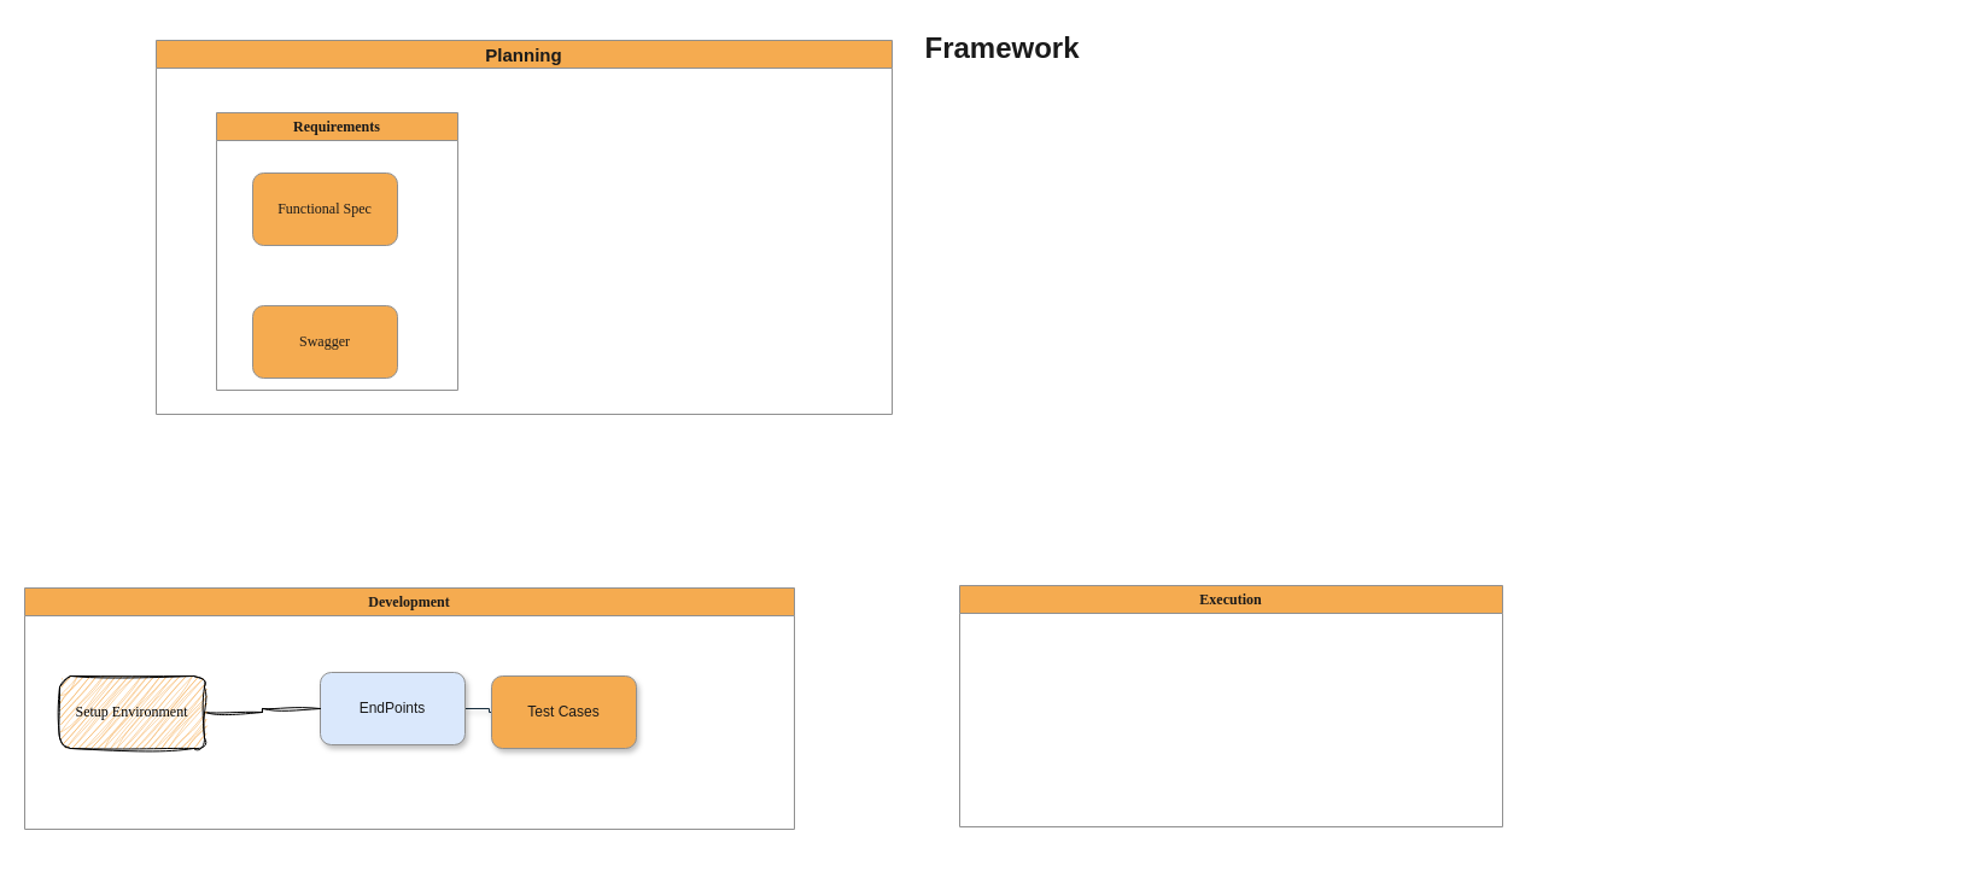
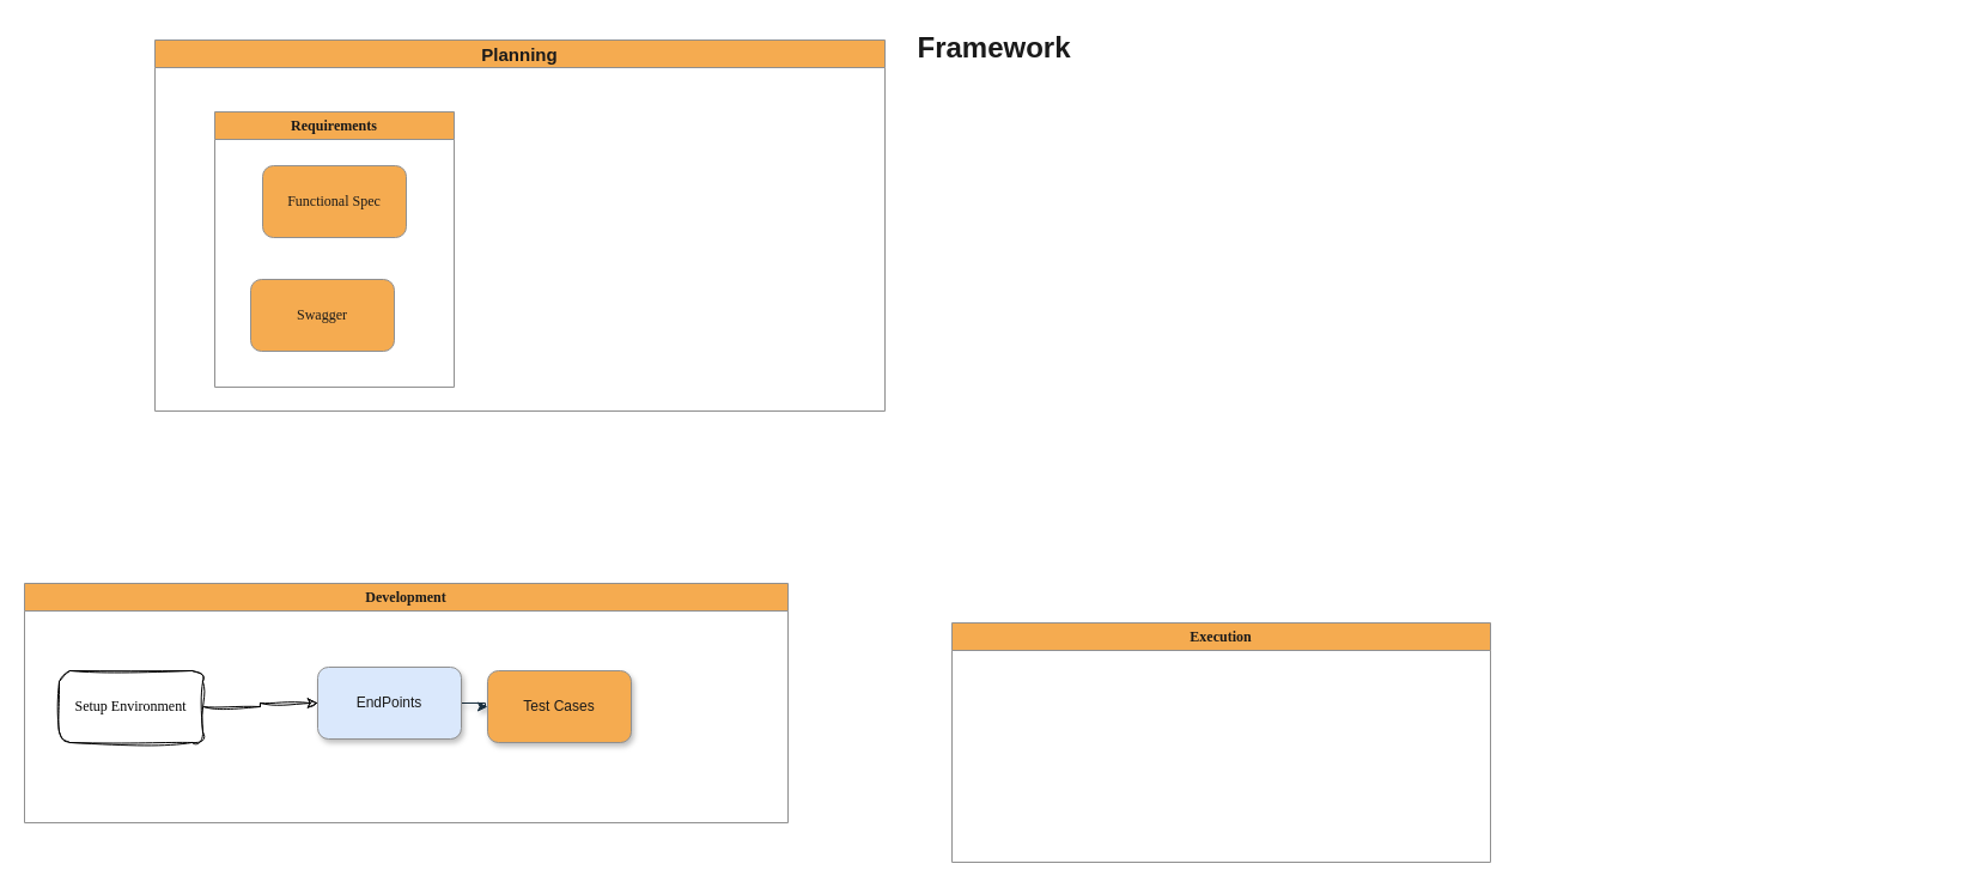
- <mxCell id="5" value="Functional Spec" style="rounded=1;whiteSpace=wrap;html=1;hachureGap=4;strokeColor=#909090;fontFamily=Architects Daughter;fontSource=https%3A%2F%2Ffonts.googleapis.com%2Fcss%3Ffamily%3DArchitects%2BDaughter;fontColor=#1A1A1A;fillColor=#F5AB50;labelBackgroundColor=none;" vertex="1" parent="4"><mxGeometry x="30" y="50" width="120" height="60" as="geometry" /></mxCell>
+ <mxCell id="5" value="Functional Spec" style="rounded=1;whiteSpace=wrap;html=1;hachureGap=4;strokeColor=#909090;fontFamily=Architects Daughter;fontSource=https%3A%2F%2Ffonts.googleapis.com%2Fcss%3Ffamily%3DArchitects%2BDaughter;fontColor=#1A1A1A;fillColor=#F5AB50;labelBackgroundColor=none;" vertex="1" parent="4"><mxGeometry x="40" y="45" width="120" height="60" as="geometry" /></mxCell>
- <mxCell id="6" value="Swagger" style="rounded=1;whiteSpace=wrap;html=1;hachureGap=4;strokeColor=#909090;fontFamily=Architects Daughter;fontSource=https%3A%2F%2Ffonts.googleapis.com%2Fcss%3Ffamily%3DArchitects%2BDaughter;fontColor=#1A1A1A;fillColor=#F5AB50;labelBackgroundColor=none;" vertex="1" parent="4"><mxGeometry x="30" y="160" width="120" height="60" as="geometry" /></mxCell>
+ <mxCell id="6" value="Swagger" style="rounded=1;whiteSpace=wrap;html=1;hachureGap=4;strokeColor=#909090;fontFamily=Architects Daughter;fontSource=https%3A%2F%2Ffonts.googleapis.com%2Fcss%3Ffamily%3DArchitects%2BDaughter;fontColor=#1A1A1A;fillColor=#F5AB50;labelBackgroundColor=none;" vertex="1" parent="4"><mxGeometry x="30" y="140" width="120" height="60" as="geometry" /></mxCell>
- <mxCell id="13" value="Execution" style="swimlane;whiteSpace=wrap;html=1;hachureGap=4;strokeColor=#909090;fontFamily=Architects Daughter;fontSource=https%3A%2F%2Ffonts.googleapis.com%2Fcss%3Ffamily%3DArchitects%2BDaughter;fontColor=#1A1A1A;fillColor=#F5AB50;labelBackgroundColor=none;" vertex="1" parent="1"><mxGeometry x="795" y="485" width="450" height="200" as="geometry" /></mxCell>
+ <mxCell id="13" value="Execution" style="swimlane;whiteSpace=wrap;html=1;hachureGap=4;strokeColor=#909090;fontFamily=Architects Daughter;fontSource=https%3A%2F%2Ffonts.googleapis.com%2Fcss%3Ffamily%3DArchitects%2BDaughter;fontColor=#1A1A1A;fillColor=#F5AB50;labelBackgroundColor=none;" vertex="1" parent="1"><mxGeometry x="795" y="520" width="450" height="200" as="geometry" /></mxCell>
- <mxCell id="11" style="edgeStyle=orthogonalEdgeStyle;rounded=0;sketch=1;hachureGap=4;jiggle=2;curveFitting=1;orthogonalLoop=1;jettySize=auto;html=1;fontFamily=Architects Daughter;fontSource=https%3A%2F%2Ffonts.googleapis.com%2Fcss%3Ffamily%3DArchitects%2BDaughter;endArrow=none;" edge="1" parent="7" source="12" target="9"><mxGeometry relative="1" as="geometry" /></mxCell>
+ <mxCell id="11" style="edgeStyle=orthogonalEdgeStyle;rounded=0;sketch=1;hachureGap=4;jiggle=2;curveFitting=1;orthogonalLoop=1;jettySize=auto;html=1;fontFamily=Architects Daughter;fontSource=https%3A%2F%2Ffonts.googleapis.com%2Fcss%3Ffamily%3DArchitects%2BDaughter;" edge="1" parent="7" source="12" target="9"><mxGeometry relative="1" as="geometry" /></mxCell>
- <mxCell id="8" value="" style="edgeStyle=orthogonalEdgeStyle;rounded=0;orthogonalLoop=1;jettySize=auto;html=1;shadow=1;labelBackgroundColor=none;strokeColor=#182E3E;fontColor=default;endArrow=none;" edge="1" parent="7" source="9" target="10"><mxGeometry relative="1" as="geometry" /></mxCell>
+ <mxCell id="8" value="" style="edgeStyle=orthogonalEdgeStyle;rounded=0;orthogonalLoop=1;jettySize=auto;html=1;shadow=1;labelBackgroundColor=none;strokeColor=#182E3E;fontColor=default;" edge="1" parent="7" source="9" target="10"><mxGeometry relative="1" as="geometry" /></mxCell>
- <mxCell id="12" value="Setup Environment" style="rounded=1;whiteSpace=wrap;html=1;sketch=1;hachureGap=4;jiggle=2;curveFitting=1;fontFamily=Architects Daughter;fontSource=https%3A%2F%2Ffonts.googleapis.com%2Fcss%3Ffamily%3DArchitects%2BDaughter;fillColor=#f5ab50;" vertex="1" parent="7"><mxGeometry x="29" y="73" width="120" height="60" as="geometry" /></mxCell>
+ <mxCell id="12" value="Setup Environment" style="rounded=1;whiteSpace=wrap;html=1;sketch=1;hachureGap=4;jiggle=2;curveFitting=1;fontFamily=Architects Daughter;fontSource=https%3A%2F%2Ffonts.googleapis.com%2Fcss%3Ffamily%3DArchitects%2BDaughter;" vertex="1" parent="7"><mxGeometry x="29" y="73" width="120" height="60" as="geometry" /></mxCell>
